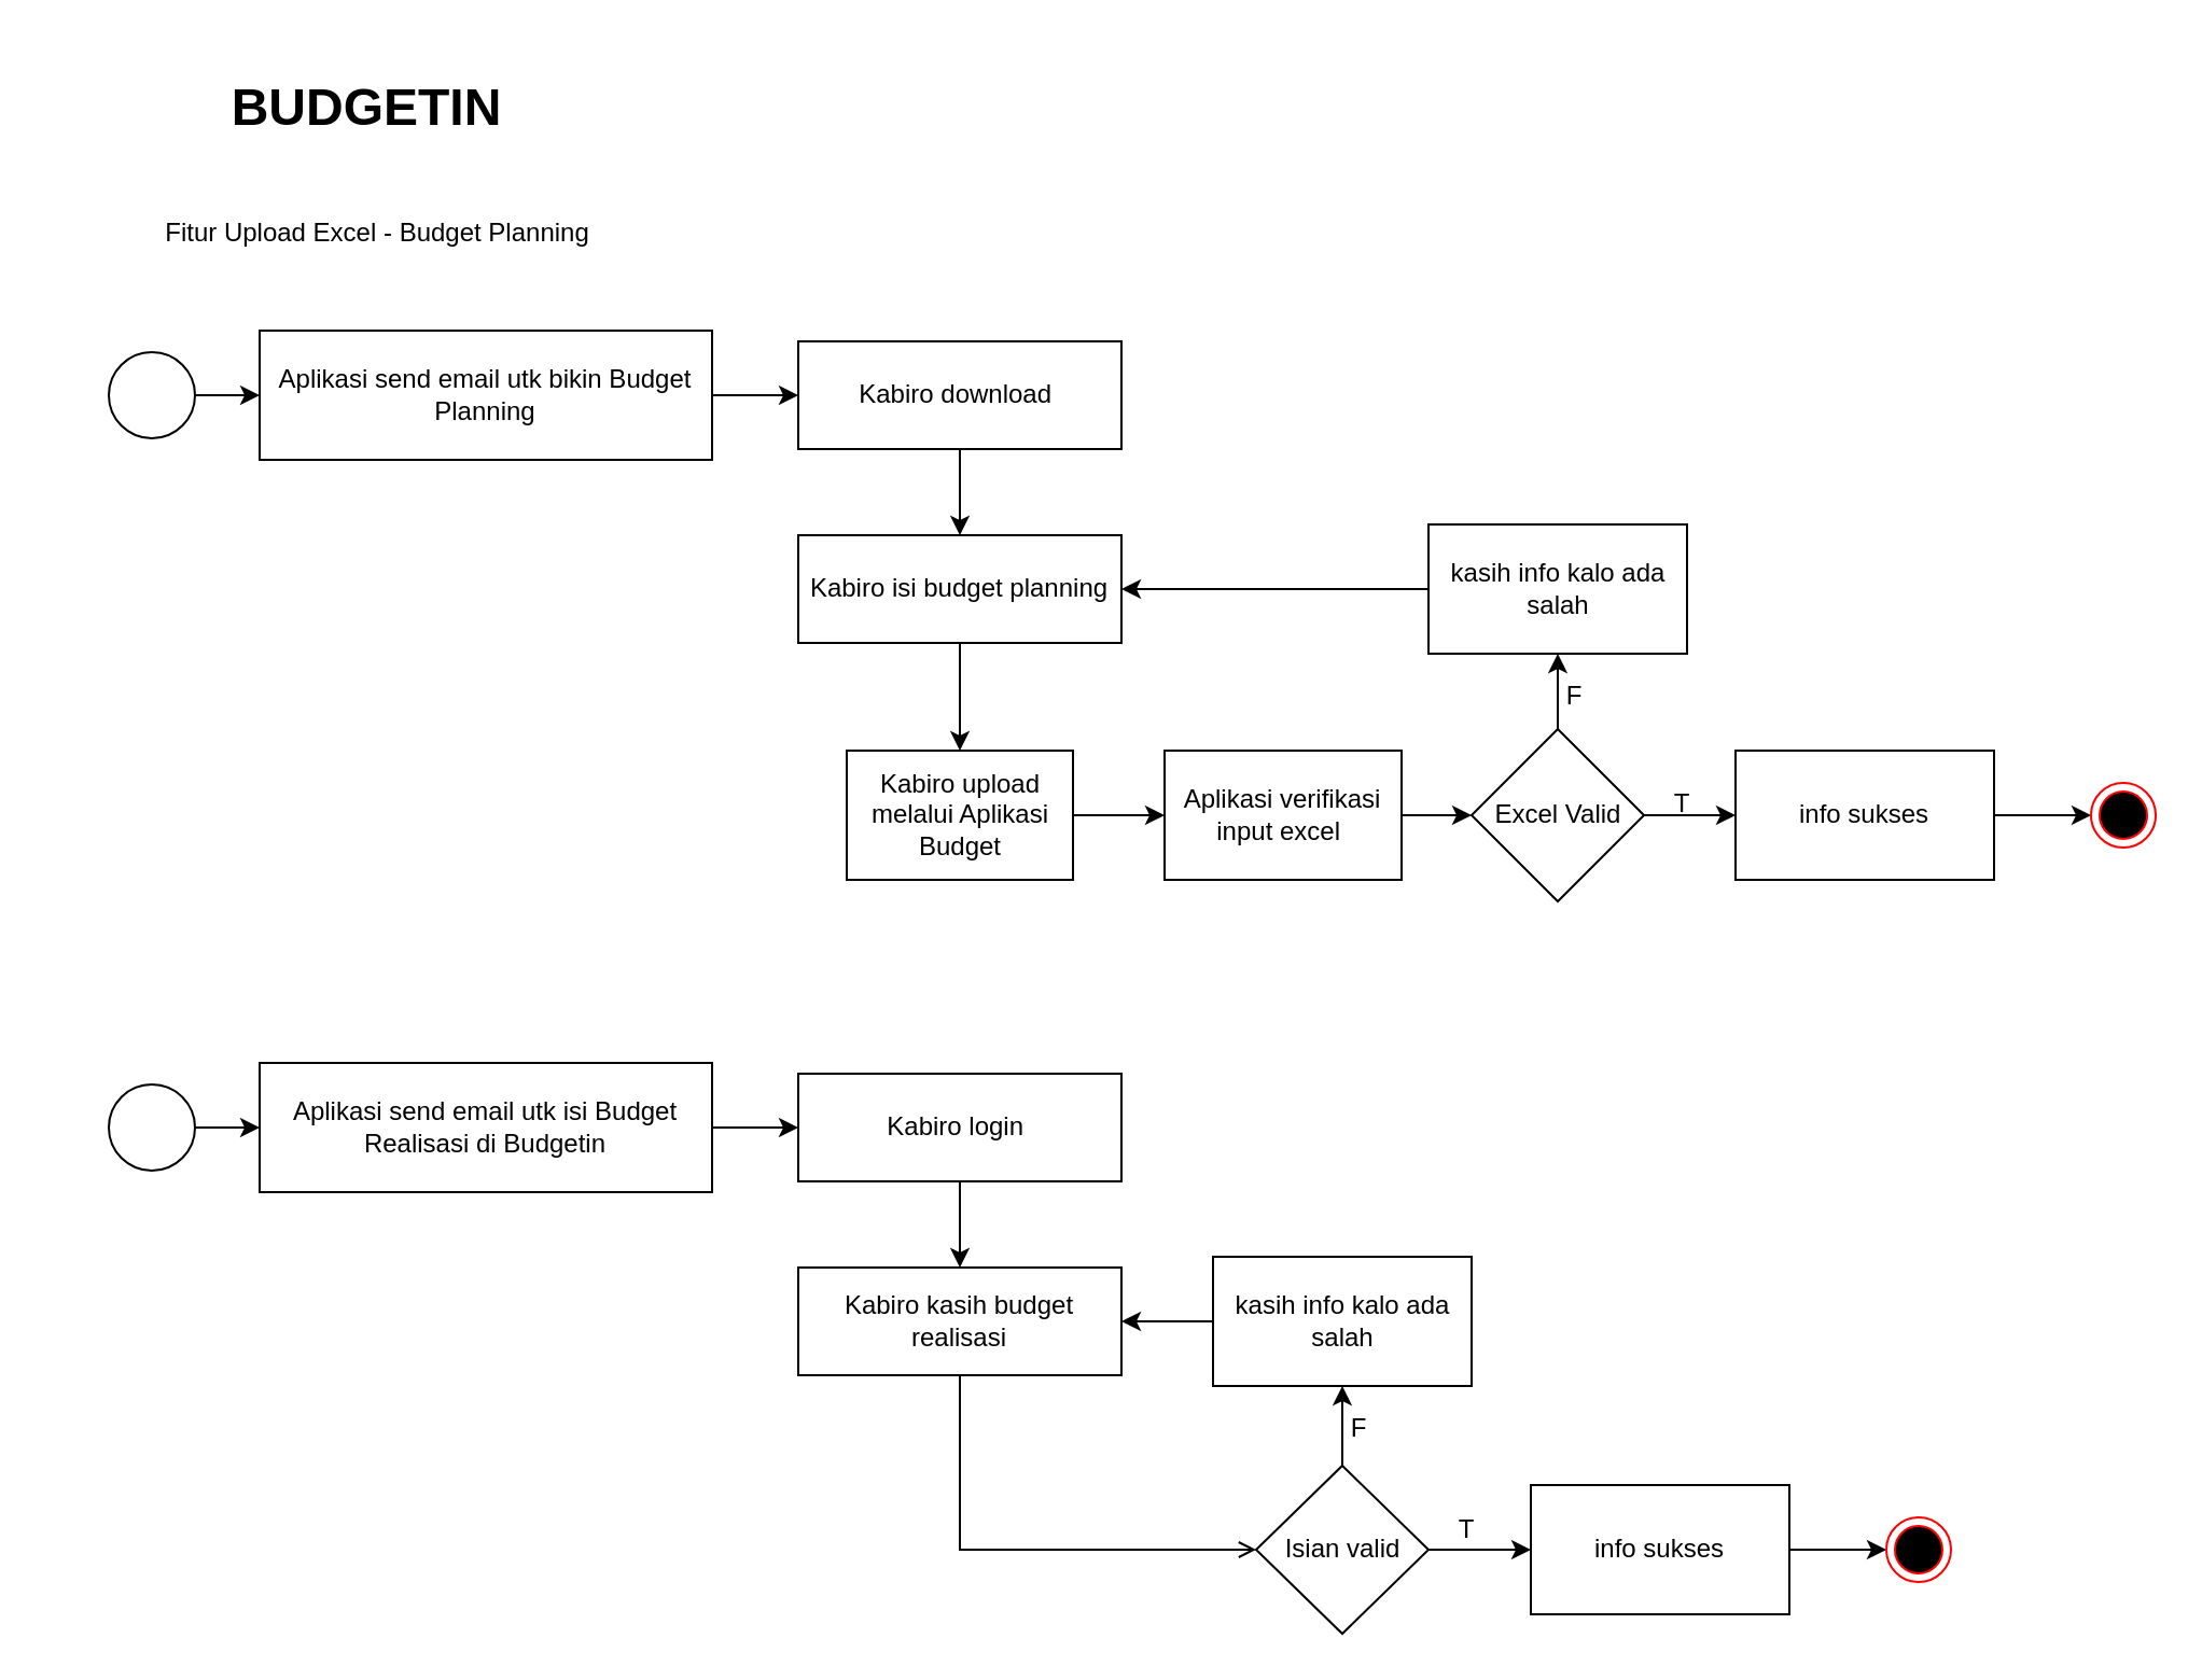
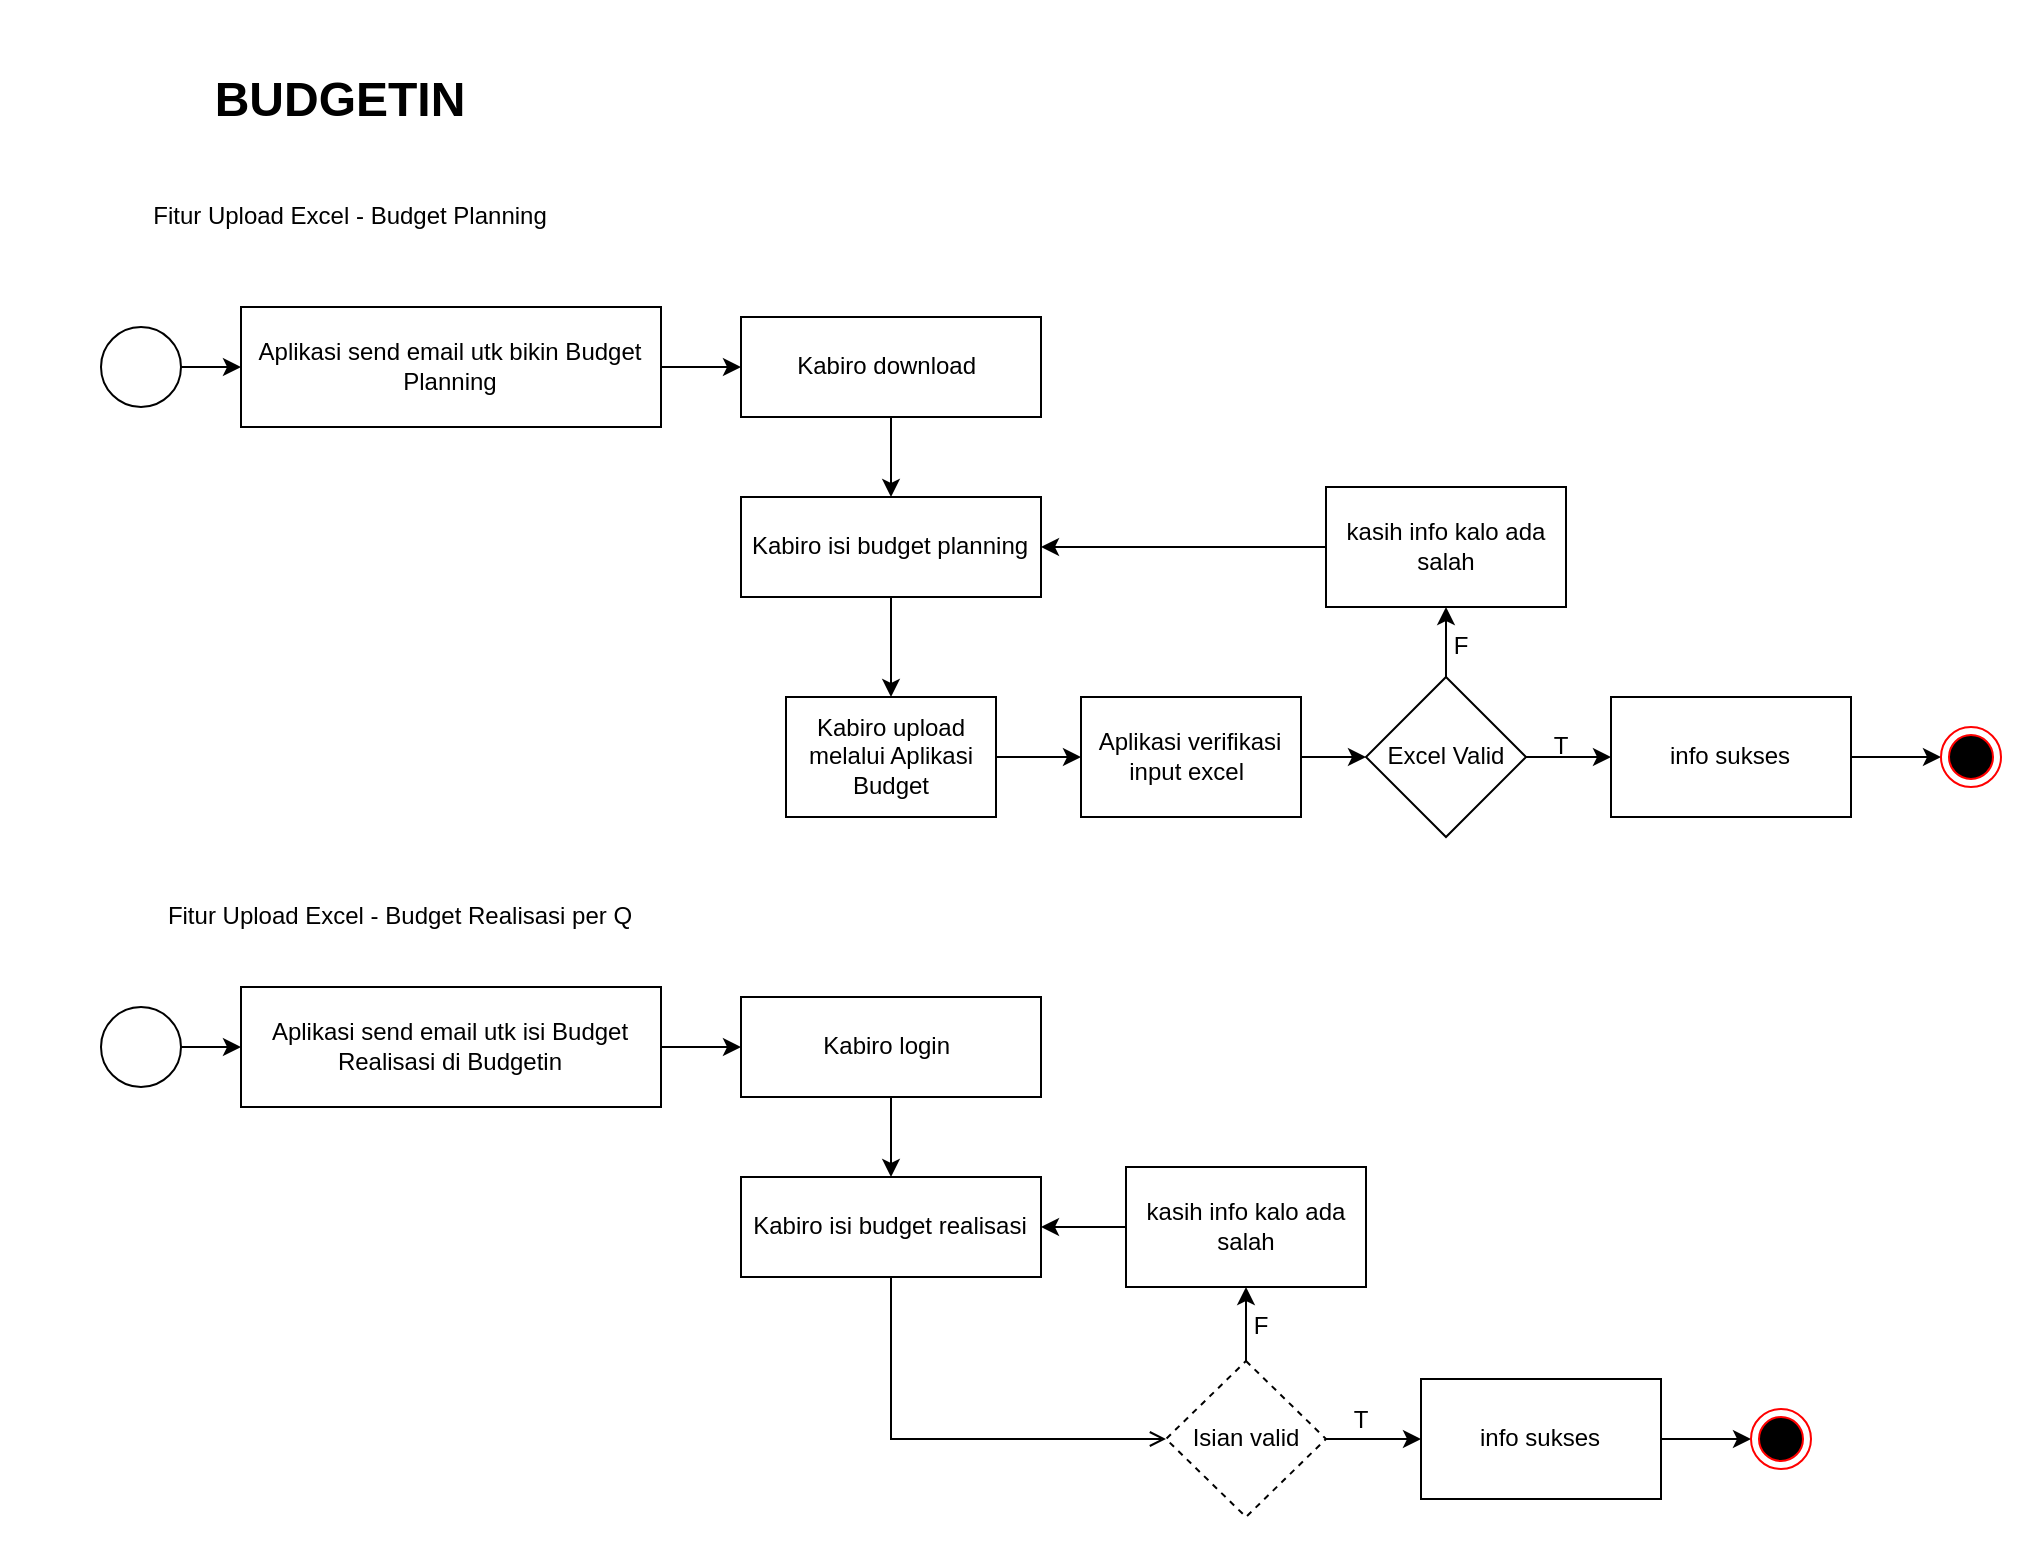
+ <mxCell id="25" value="Fitur Upload Excel - Budget Realisasi per Q" style="text;html=1;strokeColor=none;fillColor=none;align=center;verticalAlign=middle;whiteSpace=wrap;rounded=0;" vertex="1" parent="1"><mxGeometry x="50" y="443" width="300" height="30" as="geometry" /></mxCell>
- <mxCell id="40" value="Kabiro kasih budget realisasi" style="rounded=0;whiteSpace=wrap;html=1;" vertex="1" parent="1"><mxGeometry x="370" y="588" width="150" height="50" as="geometry" /></mxCell>
+ <mxCell id="40" value="Kabiro isi budget realisasi" style="rounded=0;whiteSpace=wrap;html=1;" vertex="1" parent="1"><mxGeometry x="370" y="588" width="150" height="50" as="geometry" /></mxCell>
- <mxCell id="32" value="Isian valid" style="rhombus;whiteSpace=wrap;html=1;" vertex="1" parent="1"><mxGeometry x="582.5" y="680" width="80" height="78" as="geometry" /></mxCell>
+ <mxCell id="32" value="Isian valid" style="rhombus;whiteSpace=wrap;html=1;dashed=1;" vertex="1" parent="1"><mxGeometry x="582.5" y="680" width="80" height="78" as="geometry" /></mxCell>
